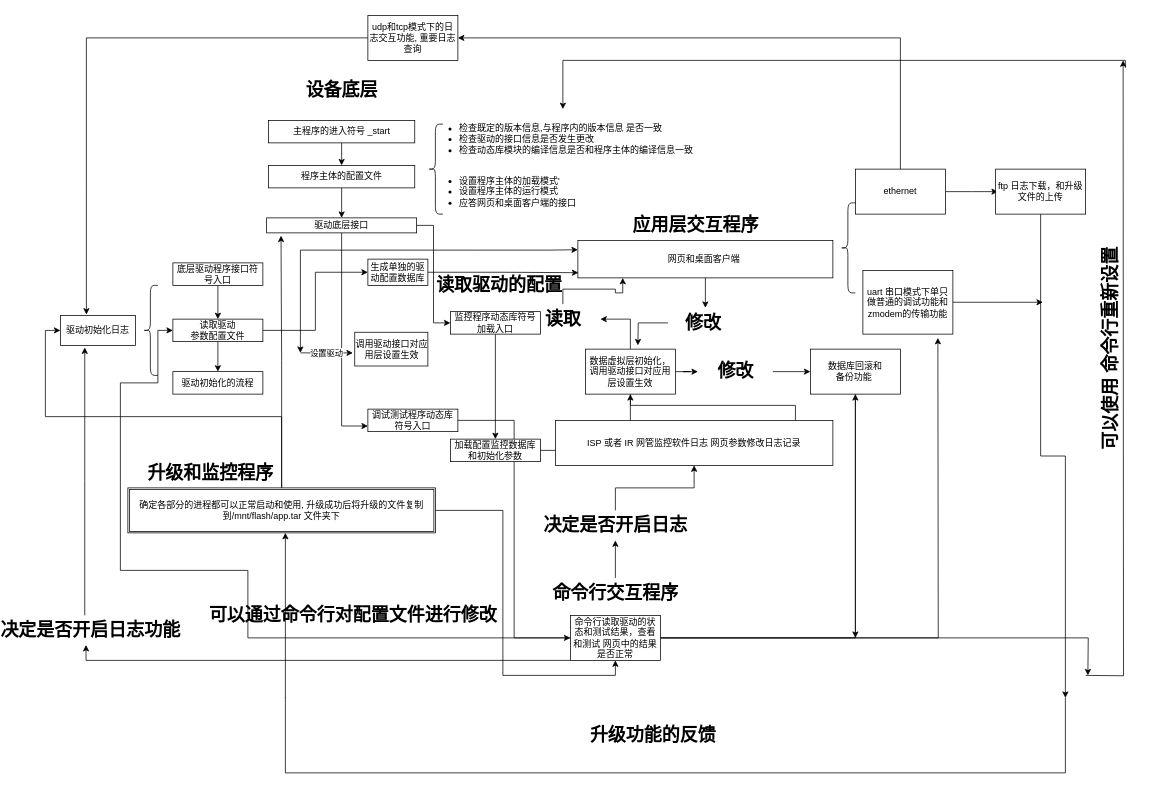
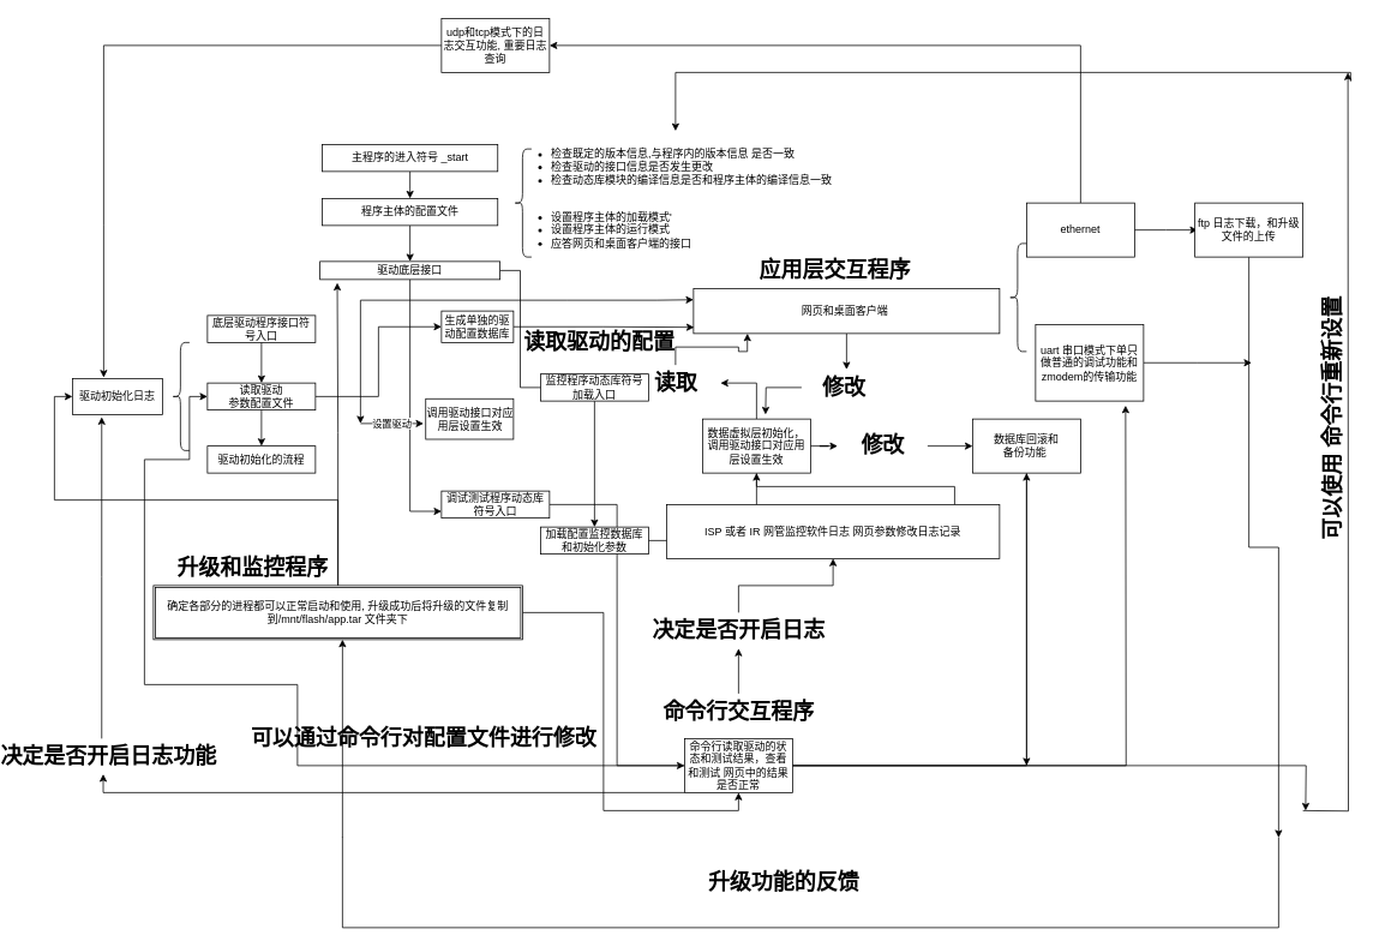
- <mxCell id="13" value="设备底层" style="text;strokeColor=none;fillColor=none;html=1;fontSize=24;fontStyle=1;verticalAlign=middle;align=center;" parent="1" vertex="1"><mxGeometry x="355" y="100" width="100" height="40" as="geometry" /></mxCell>
- <mxCell id="15" style="edgeStyle=orthogonalEdgeStyle;rounded=0;orthogonalLoop=1;jettySize=auto;html=1;entryX=0;entryY=0.5;entryDx=0;entryDy=0;" parent="1" source="17" target="3" edge="1"><mxGeometry relative="1" as="geometry" /></mxCell>
+ <mxCell id="15" style="edgeStyle=orthogonalEdgeStyle;rounded=0;orthogonalLoop=1;jettySize=auto;html=1;entryX=0;entryY=0.5;entryDx=0;entryDy=0;endArrow=none;" parent="1" source="17" target="3" edge="1"><mxGeometry relative="1" as="geometry" /></mxCell>
